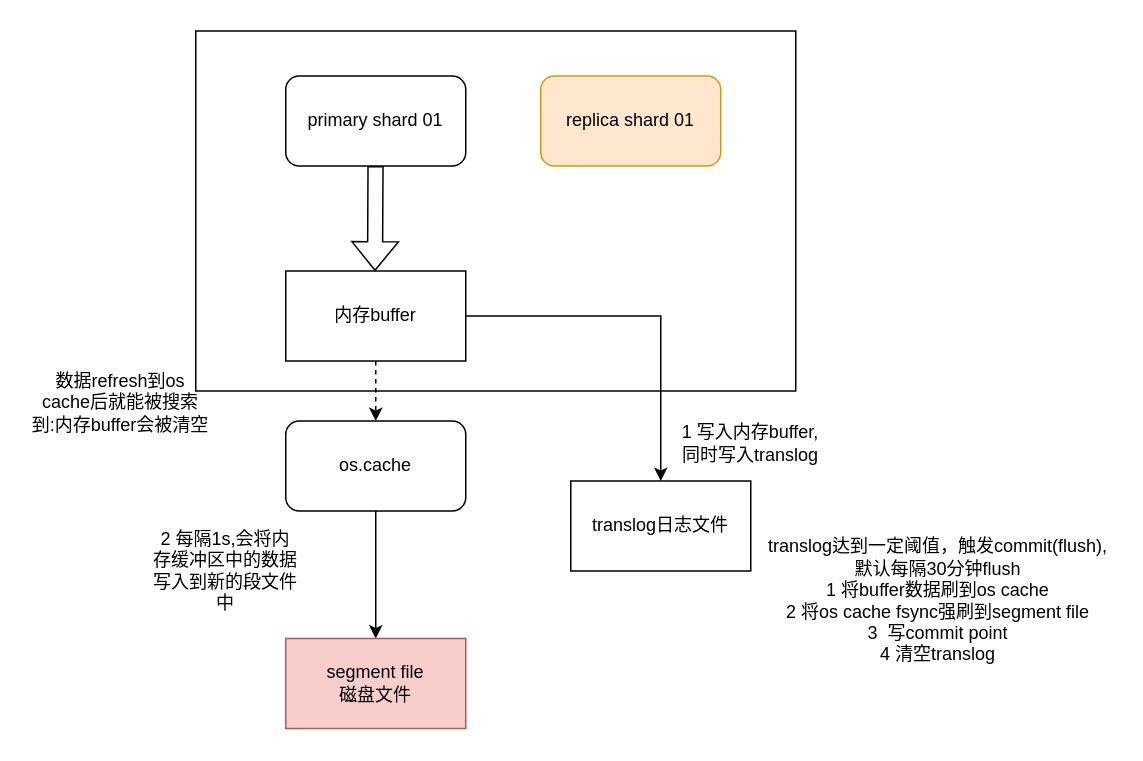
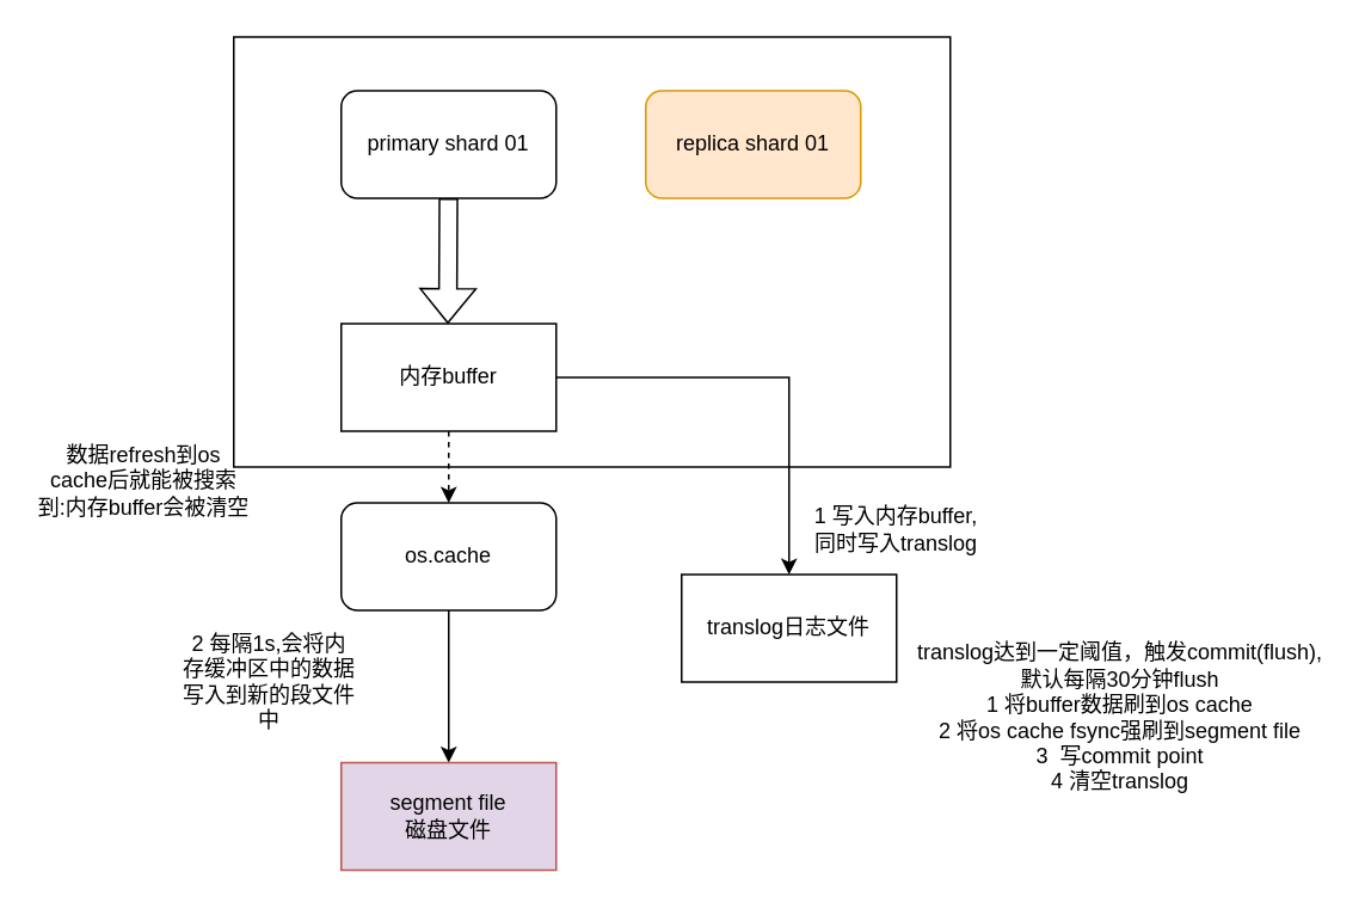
- <mxCell id="14" value="segment file&lt;div&gt;磁盘文件&lt;/div&gt;" style="rounded=0;whiteSpace=wrap;html=1;fillColor=#f8cecc;strokeColor=#b85450;" vertex="1" parent="1"><mxGeometry x="190" y="425" width="120" height="60" as="geometry" /></mxCell>
+ <mxCell id="14" value="segment file&lt;div&gt;磁盘文件&lt;/div&gt;" style="rounded=0;whiteSpace=wrap;html=1;fillColor=#e1d5e7;strokeColor=#b85450;" vertex="1" parent="1"><mxGeometry x="190" y="425" width="120" height="60" as="geometry" /></mxCell>
